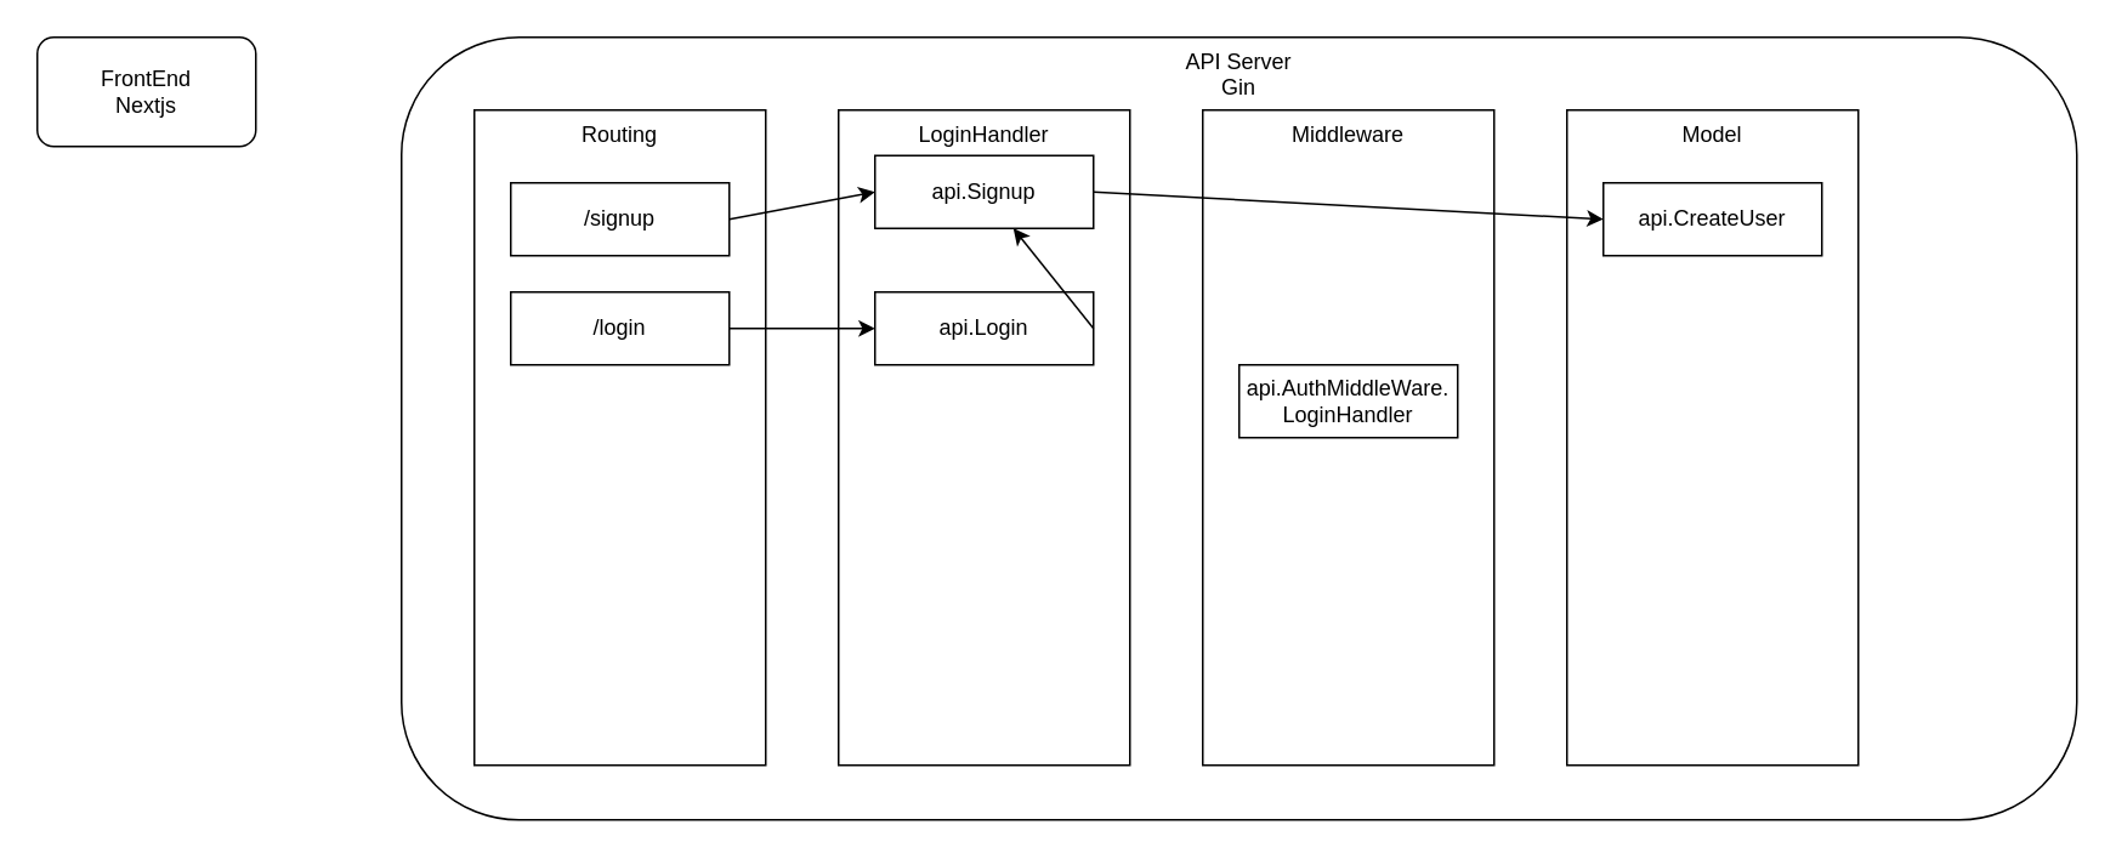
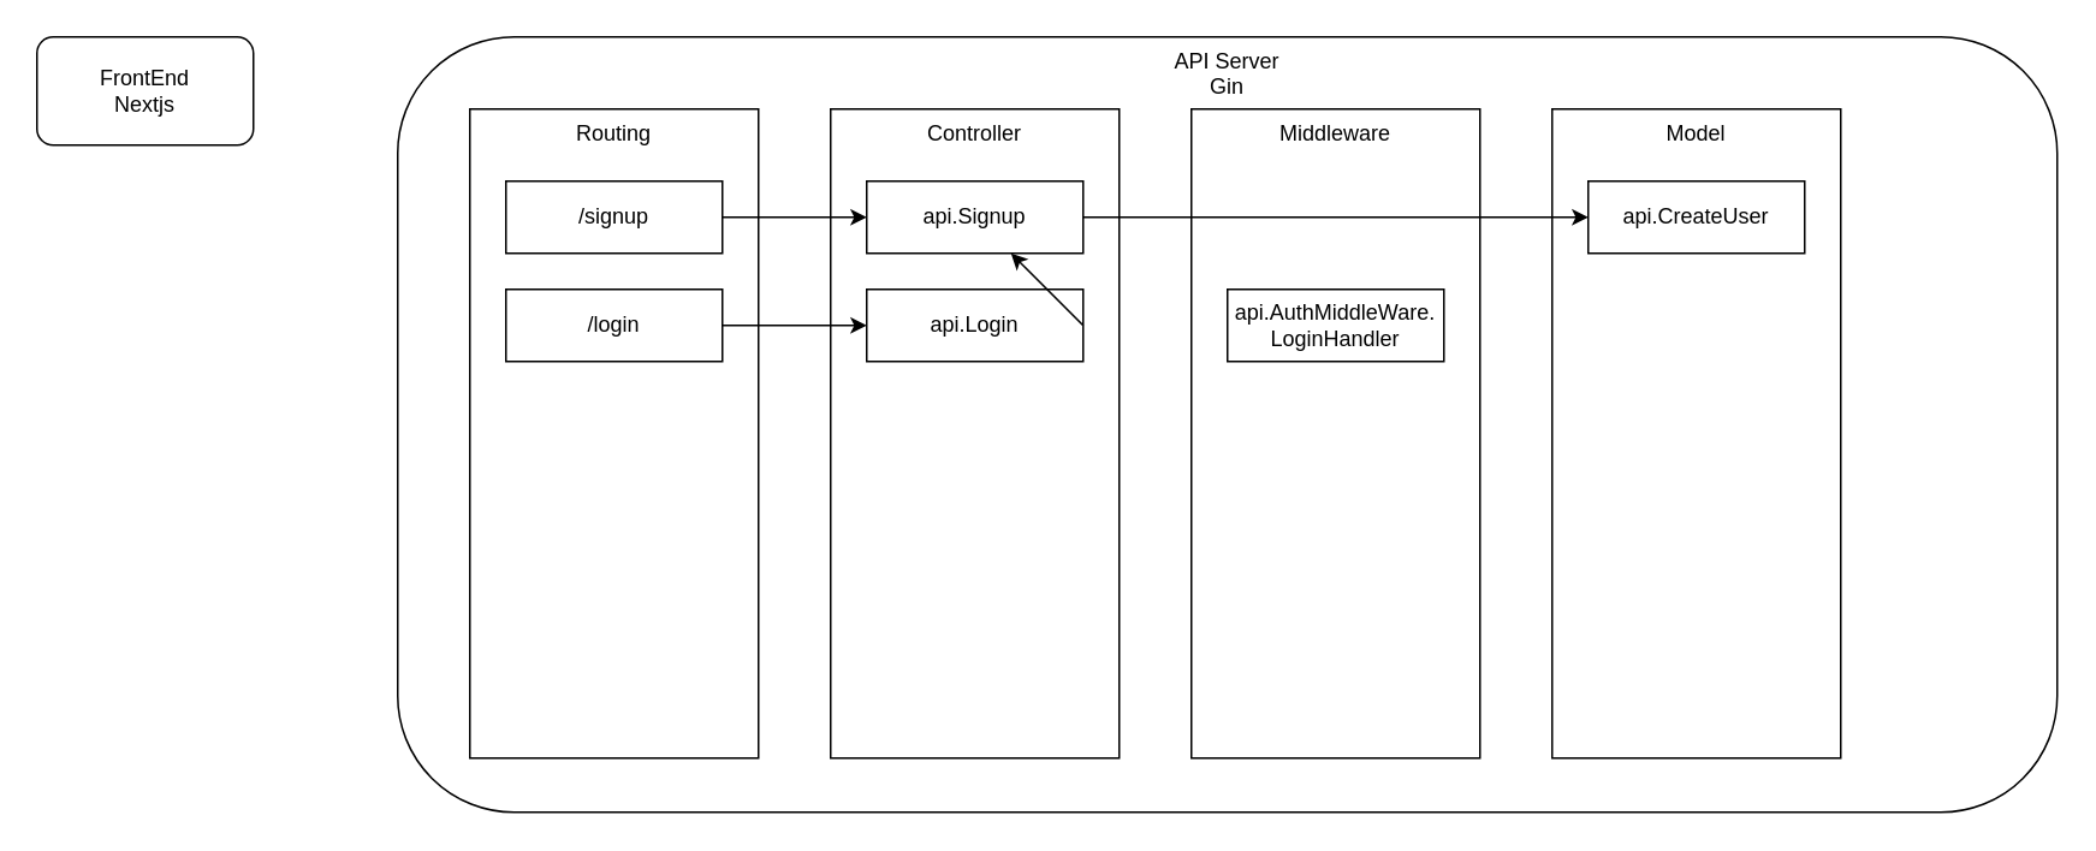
- <mxCell id="7" value="LoginHandler" style="rounded=0;whiteSpace=wrap;html=1;verticalAlign=top;" vertex="1" parent="1"><mxGeometry x="460" y="60" width="160" height="360" as="geometry" /></mxCell>
+ <mxCell id="7" value="Controller" style="rounded=0;whiteSpace=wrap;html=1;verticalAlign=top;" vertex="1" parent="1"><mxGeometry x="460" y="60" width="160" height="360" as="geometry" /></mxCell>
- <mxCell id="8" value="api.Signup" style="rounded=0;whiteSpace=wrap;html=1;verticalAlign=middle;" vertex="1" parent="1"><mxGeometry x="480" y="85" width="120" height="40" as="geometry" /></mxCell>
+ <mxCell id="8" value="api.Signup" style="rounded=0;whiteSpace=wrap;html=1;verticalAlign=middle;" vertex="1" parent="1"><mxGeometry x="480" y="100" width="120" height="40" as="geometry" /></mxCell>
- <mxCell id="17" value="api.AuthMiddleWare.&lt;br&gt;LoginHandler" style="rounded=0;whiteSpace=wrap;html=1;verticalAlign=middle;" vertex="1" parent="1"><mxGeometry x="680" y="200" width="120" height="40" as="geometry" /></mxCell>
+ <mxCell id="17" value="api.AuthMiddleWare.&lt;br&gt;LoginHandler" style="rounded=0;whiteSpace=wrap;html=1;verticalAlign=middle;" vertex="1" parent="1"><mxGeometry x="680" y="160" width="120" height="40" as="geometry" /></mxCell>
